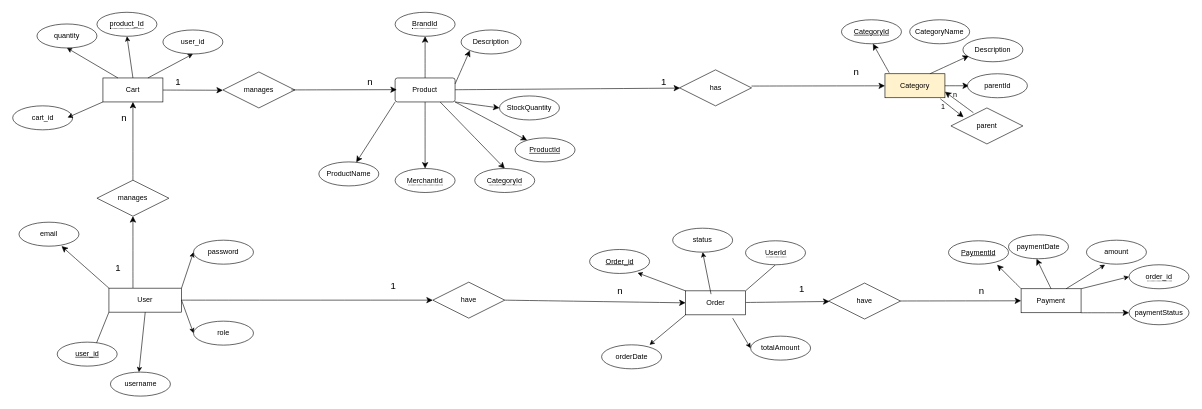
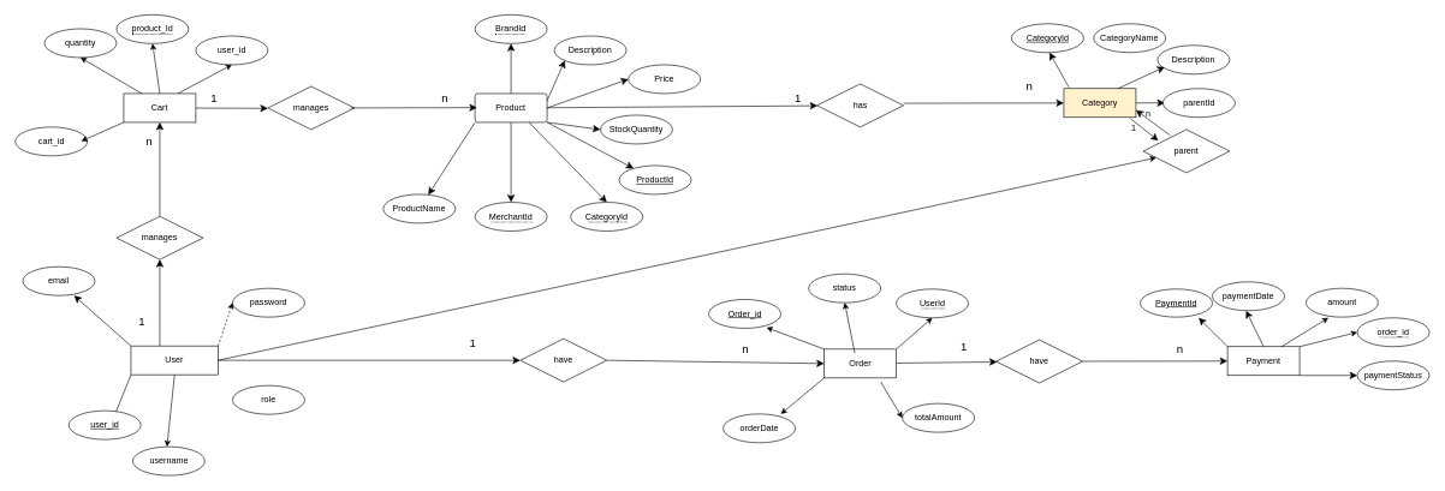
+ <mxCell id="25" value="Price" style="ellipse;whiteSpace=wrap;html=1;align=center;" vertex="1" parent="1"><mxGeometry x="871" y="89.5" width="100" height="40" as="geometry" /></mxCell>
+ <mxCell id="26" value="" style="endArrow=classic;html=1;rounded=0;fontSize=12;startSize=8;endSize=8;curved=1;exitX=1;exitY=0.5;exitDx=0;exitDy=0;entryX=0;entryY=0.5;entryDx=0;entryDy=0;" edge="1" parent="1" source="18" target="25"><mxGeometry width="50" height="50" relative="1" as="geometry"><mxPoint x="658.2" y="129.5" as="sourcePoint" /><mxPoint x="708.2" y="79.5" as="targetPoint" /></mxGeometry></mxCell>
- <mxCell id="72" value="" style="endArrow=none;html=1;rounded=0;exitX=1;exitY=0;exitDx=0;exitDy=0;entryX=0.5;entryY=1;entryDx=0;entryDy=0;" edge="1" parent="1" source="65" target="79"><mxGeometry width="50" height="50" relative="1" as="geometry"><mxPoint x="1492.5" y="494.5" as="sourcePoint" /><mxPoint x="1322.5" y="464.5" as="targetPoint" /><Array as="points" /></mxGeometry></mxCell>
+ <mxCell id="72" value="" style="endArrow=classic;html=1;rounded=0;exitX=1;exitY=0;exitDx=0;exitDy=0;entryX=0.5;entryY=1;entryDx=0;entryDy=0;" edge="1" parent="1" source="65" target="79"><mxGeometry width="50" height="50" relative="1" as="geometry"><mxPoint x="1492.5" y="494.5" as="sourcePoint" /><mxPoint x="1322.5" y="464.5" as="targetPoint" /><Array as="points" /></mxGeometry></mxCell>
- <mxCell id="50" value="" style="endArrow=classic;html=1;rounded=0;exitX=1;exitY=0;exitDx=0;exitDy=0;entryX=0;entryY=0.5;entryDx=0;entryDy=0;" edge="1" parent="1" source="43" target="47"><mxGeometry width="50" height="50" relative="1" as="geometry"><mxPoint x="541" y="490" as="sourcePoint" /><mxPoint x="591" y="440" as="targetPoint" /></mxGeometry></mxCell>
+ <mxCell id="50" value="" style="endArrow=classic;html=1;rounded=0;exitX=1;exitY=0;exitDx=0;exitDy=0;entryX=0;entryY=0.5;entryDx=0;entryDy=0;dashed=1;" edge="1" parent="1" source="43" target="47"><mxGeometry width="50" height="50" relative="1" as="geometry"><mxPoint x="541" y="490" as="sourcePoint" /><mxPoint x="591" y="440" as="targetPoint" /></mxGeometry></mxCell>
- <mxCell id="51" value="" style="endArrow=classic;html=1;rounded=0;exitX=1;exitY=0.5;exitDx=0;exitDy=0;entryX=0;entryY=0.5;entryDx=0;entryDy=0;" edge="1" parent="1" source="43" target="45"><mxGeometry width="50" height="50" relative="1" as="geometry"><mxPoint x="541" y="490" as="sourcePoint" /><mxPoint x="591" y="440" as="targetPoint" /></mxGeometry></mxCell>
+ <mxCell id="51" value="" style="endArrow=classic;html=1;rounded=0;exitX=1;exitY=0.5;exitDx=0;exitDy=0;" edge="1" parent="1" source="43" target="11"><mxGeometry width="50" height="50" relative="1" as="geometry"><mxPoint x="541" y="490" as="sourcePoint" /><mxPoint x="591" y="440" as="targetPoint" /></mxGeometry></mxCell>
